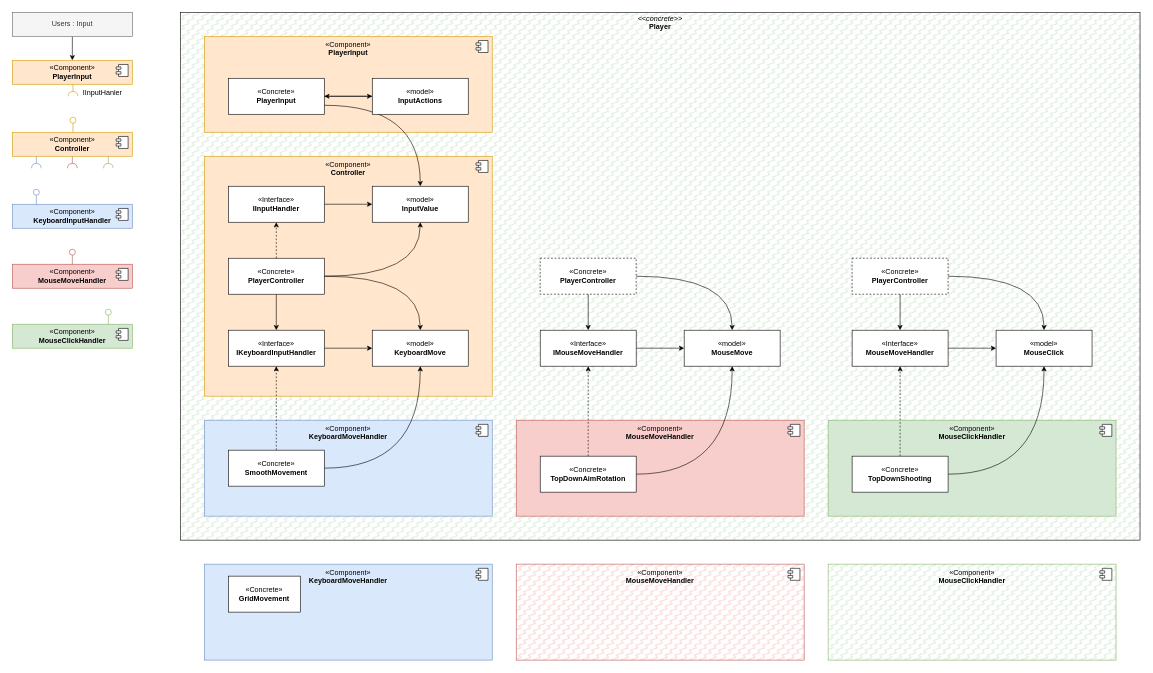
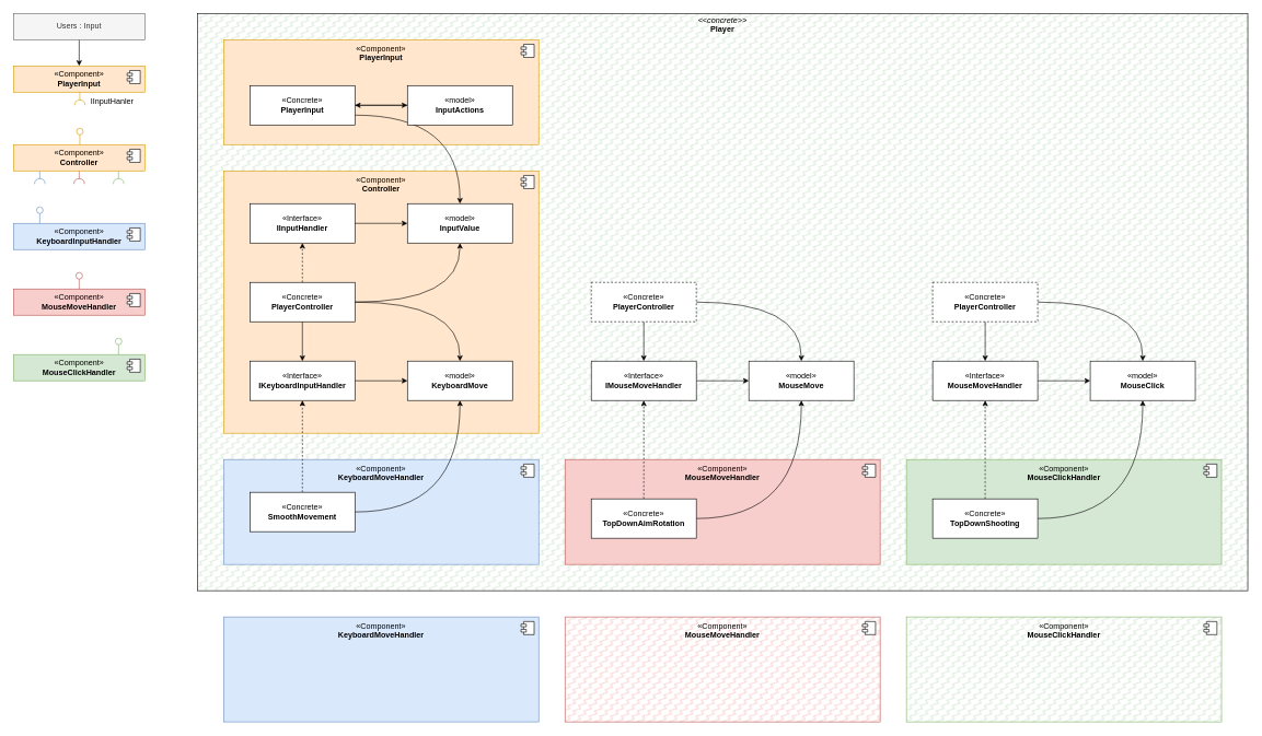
- <mxCell id="54" value="«Concrete»&lt;br&gt;&lt;b&gt;GridMovement&lt;/b&gt;" style="html=1;dropTarget=0;whiteSpace=wrap;verticalAlign=middle;" parent="1" vertex="1"><mxGeometry x="380" y="960" width="120" height="60" as="geometry" /></mxCell>
